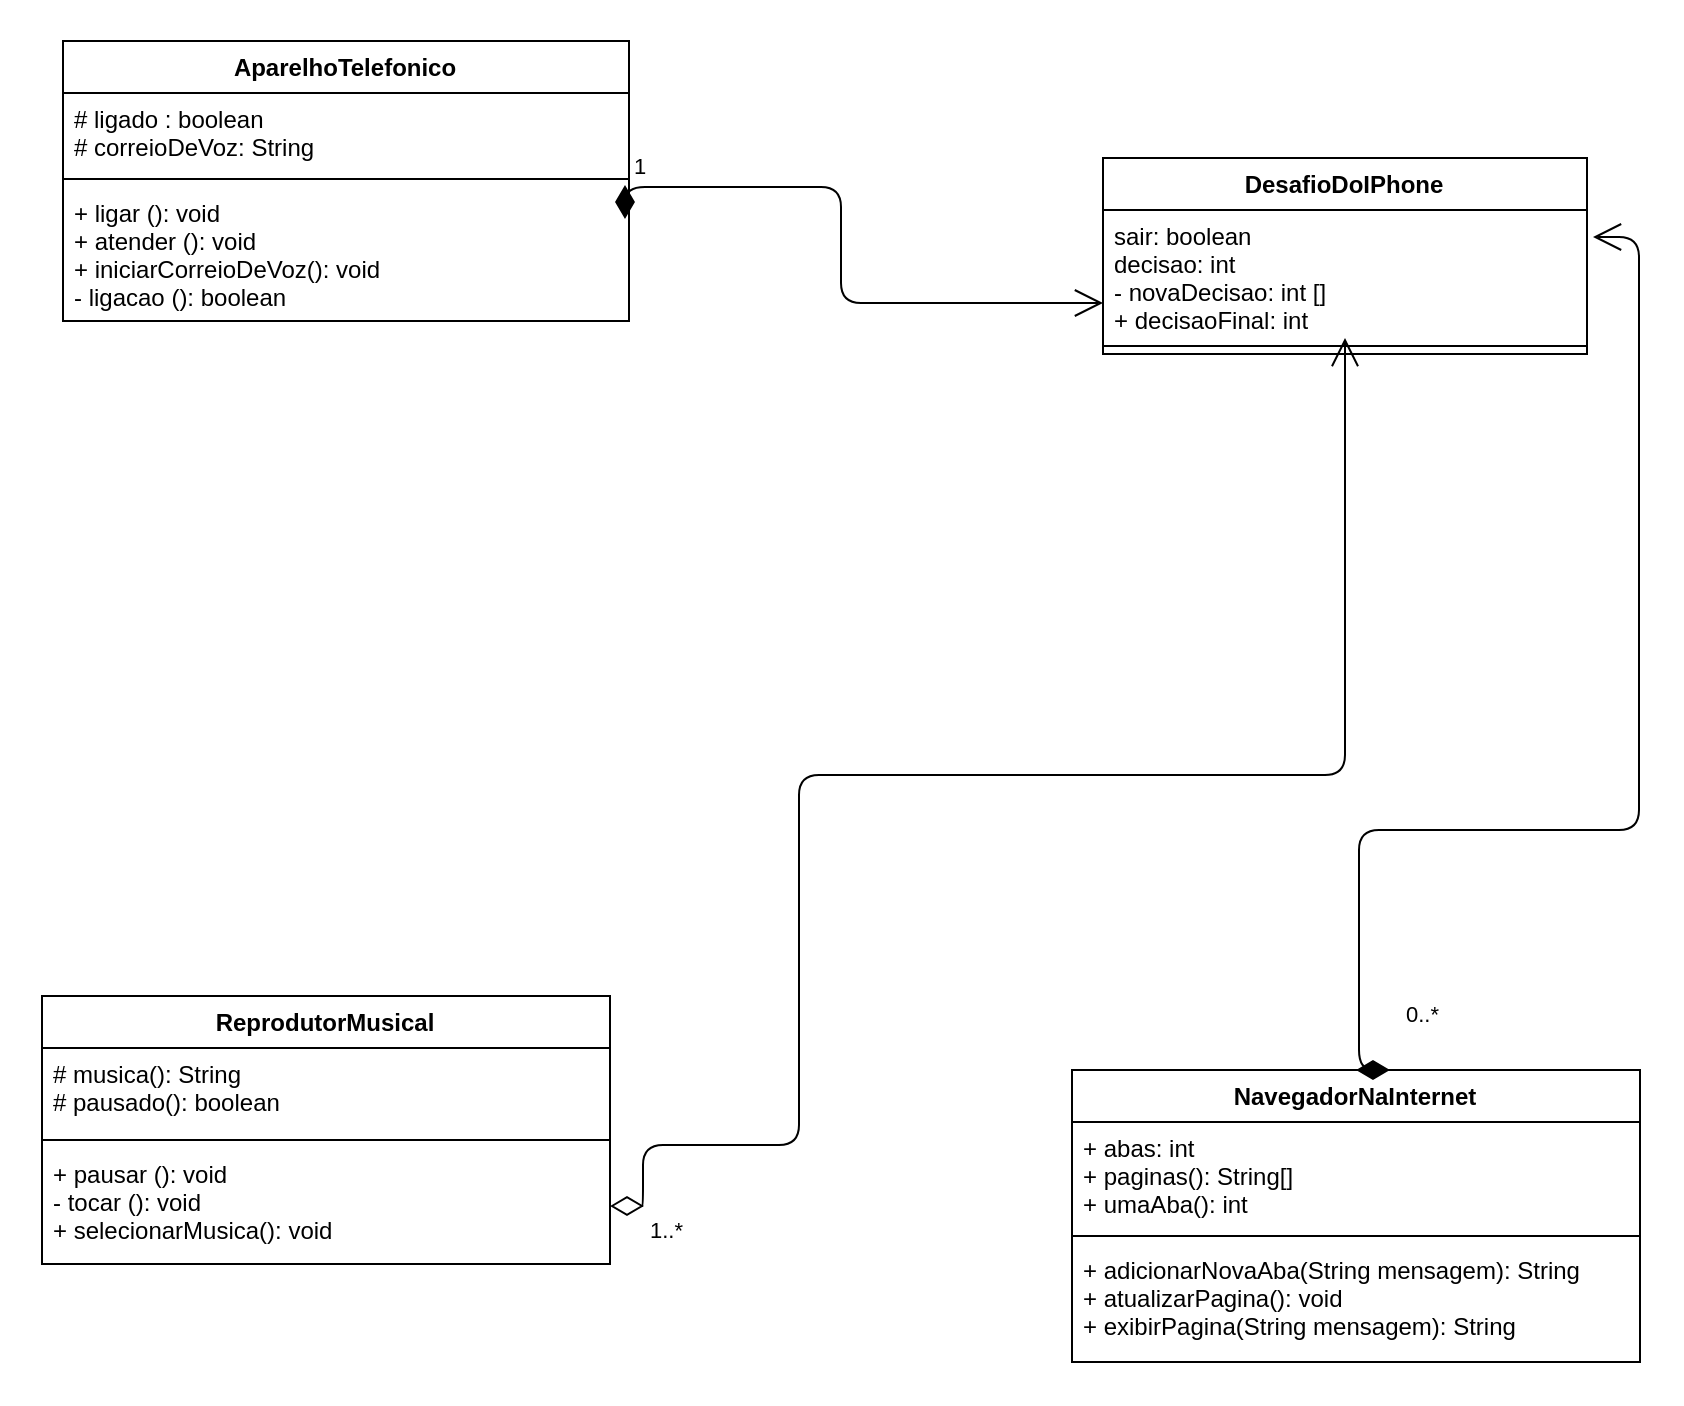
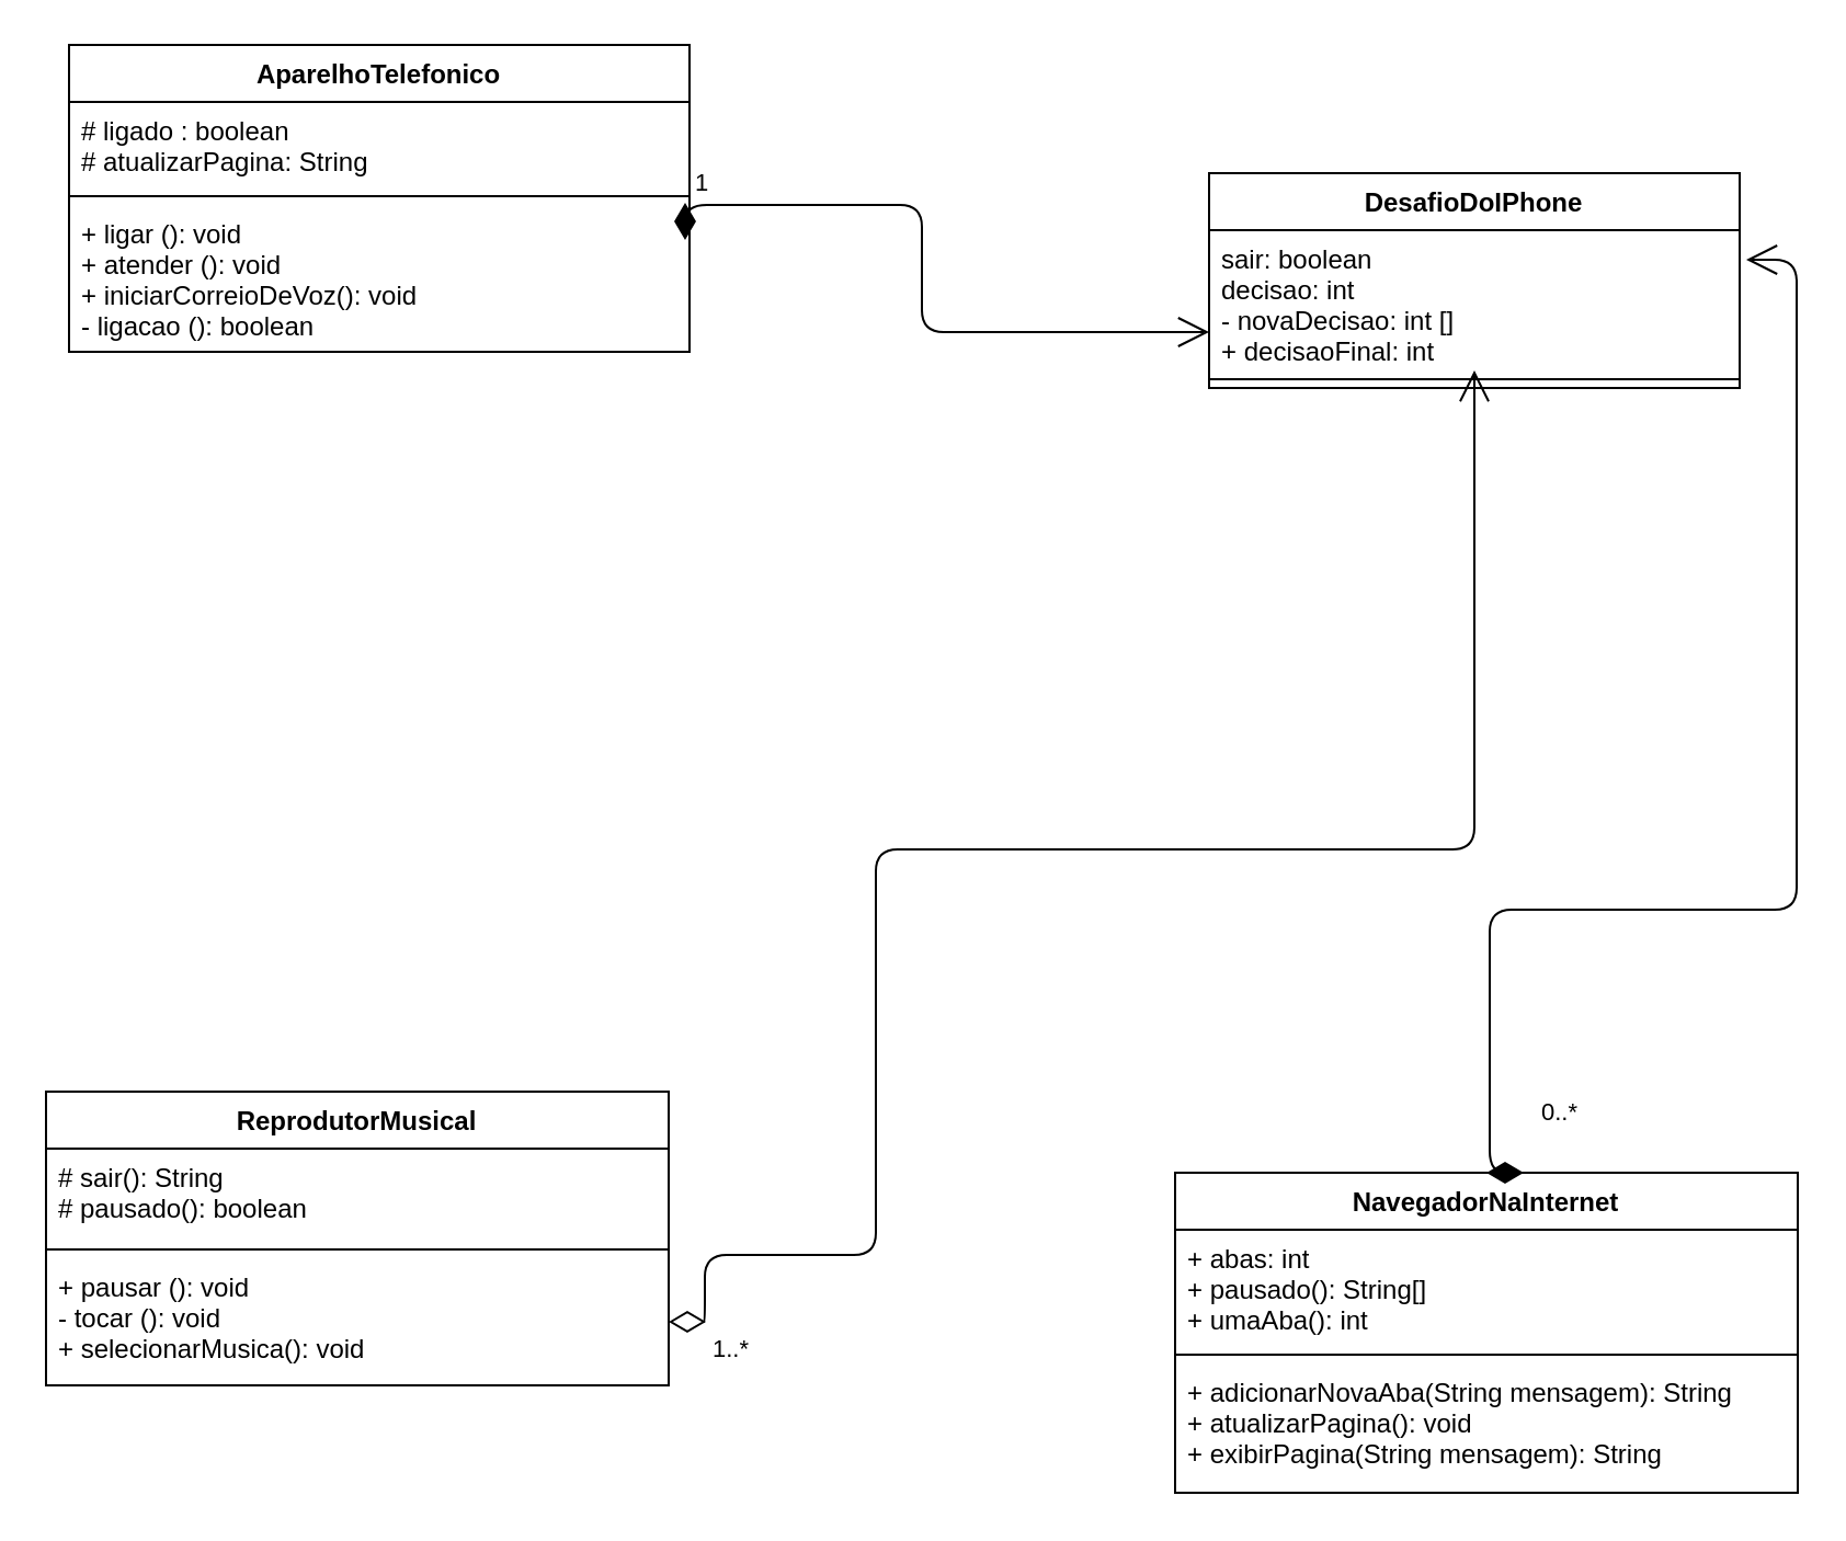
- <mxCell id="3" value="# ligado : boolean&#10;# correioDeVoz: String&#10;" style="text;strokeColor=none;fillColor=none;align=left;verticalAlign=top;spacingLeft=4;spacingRight=4;overflow=hidden;rotatable=0;points=[[0,0.5],[1,0.5]];portConstraint=eastwest;" parent="2" vertex="1"><mxGeometry y="26" width="283" height="39" as="geometry" /></mxCell>
+ <mxCell id="3" value="# ligado : boolean&#10;# atualizarPagina: String&#10;" style="text;strokeColor=none;fillColor=none;align=left;verticalAlign=top;spacingLeft=4;spacingRight=4;overflow=hidden;rotatable=0;points=[[0,0.5],[1,0.5]];portConstraint=eastwest;" parent="2" vertex="1"><mxGeometry y="26" width="283" height="39" as="geometry" /></mxCell>
- <mxCell id="8" value="# musica(): String&#10;# pausado(): boolean" style="text;strokeColor=none;fillColor=none;align=left;verticalAlign=top;spacingLeft=4;spacingRight=4;overflow=hidden;rotatable=0;points=[[0,0.5],[1,0.5]];portConstraint=eastwest;" parent="7" vertex="1"><mxGeometry y="26" width="284" height="42" as="geometry" /></mxCell>
+ <mxCell id="8" value="# sair(): String&#10;# pausado(): boolean" style="text;strokeColor=none;fillColor=none;align=left;verticalAlign=top;spacingLeft=4;spacingRight=4;overflow=hidden;rotatable=0;points=[[0,0.5],[1,0.5]];portConstraint=eastwest;" parent="7" vertex="1"><mxGeometry y="26" width="284" height="42" as="geometry" /></mxCell>
- <mxCell id="12" value="+ abas: int&#10;+ paginas(): String[]&#10;+ umaAba(): int" style="text;strokeColor=none;fillColor=none;align=left;verticalAlign=top;spacingLeft=4;spacingRight=4;overflow=hidden;rotatable=0;points=[[0,0.5],[1,0.5]];portConstraint=eastwest;" parent="11" vertex="1"><mxGeometry y="26" width="284" height="53" as="geometry" /></mxCell>
+ <mxCell id="12" value="+ abas: int&#10;+ pausado(): String[]&#10;+ umaAba(): int" style="text;strokeColor=none;fillColor=none;align=left;verticalAlign=top;spacingLeft=4;spacingRight=4;overflow=hidden;rotatable=0;points=[[0,0.5],[1,0.5]];portConstraint=eastwest;" parent="11" vertex="1"><mxGeometry y="26" width="284" height="53" as="geometry" /></mxCell>
